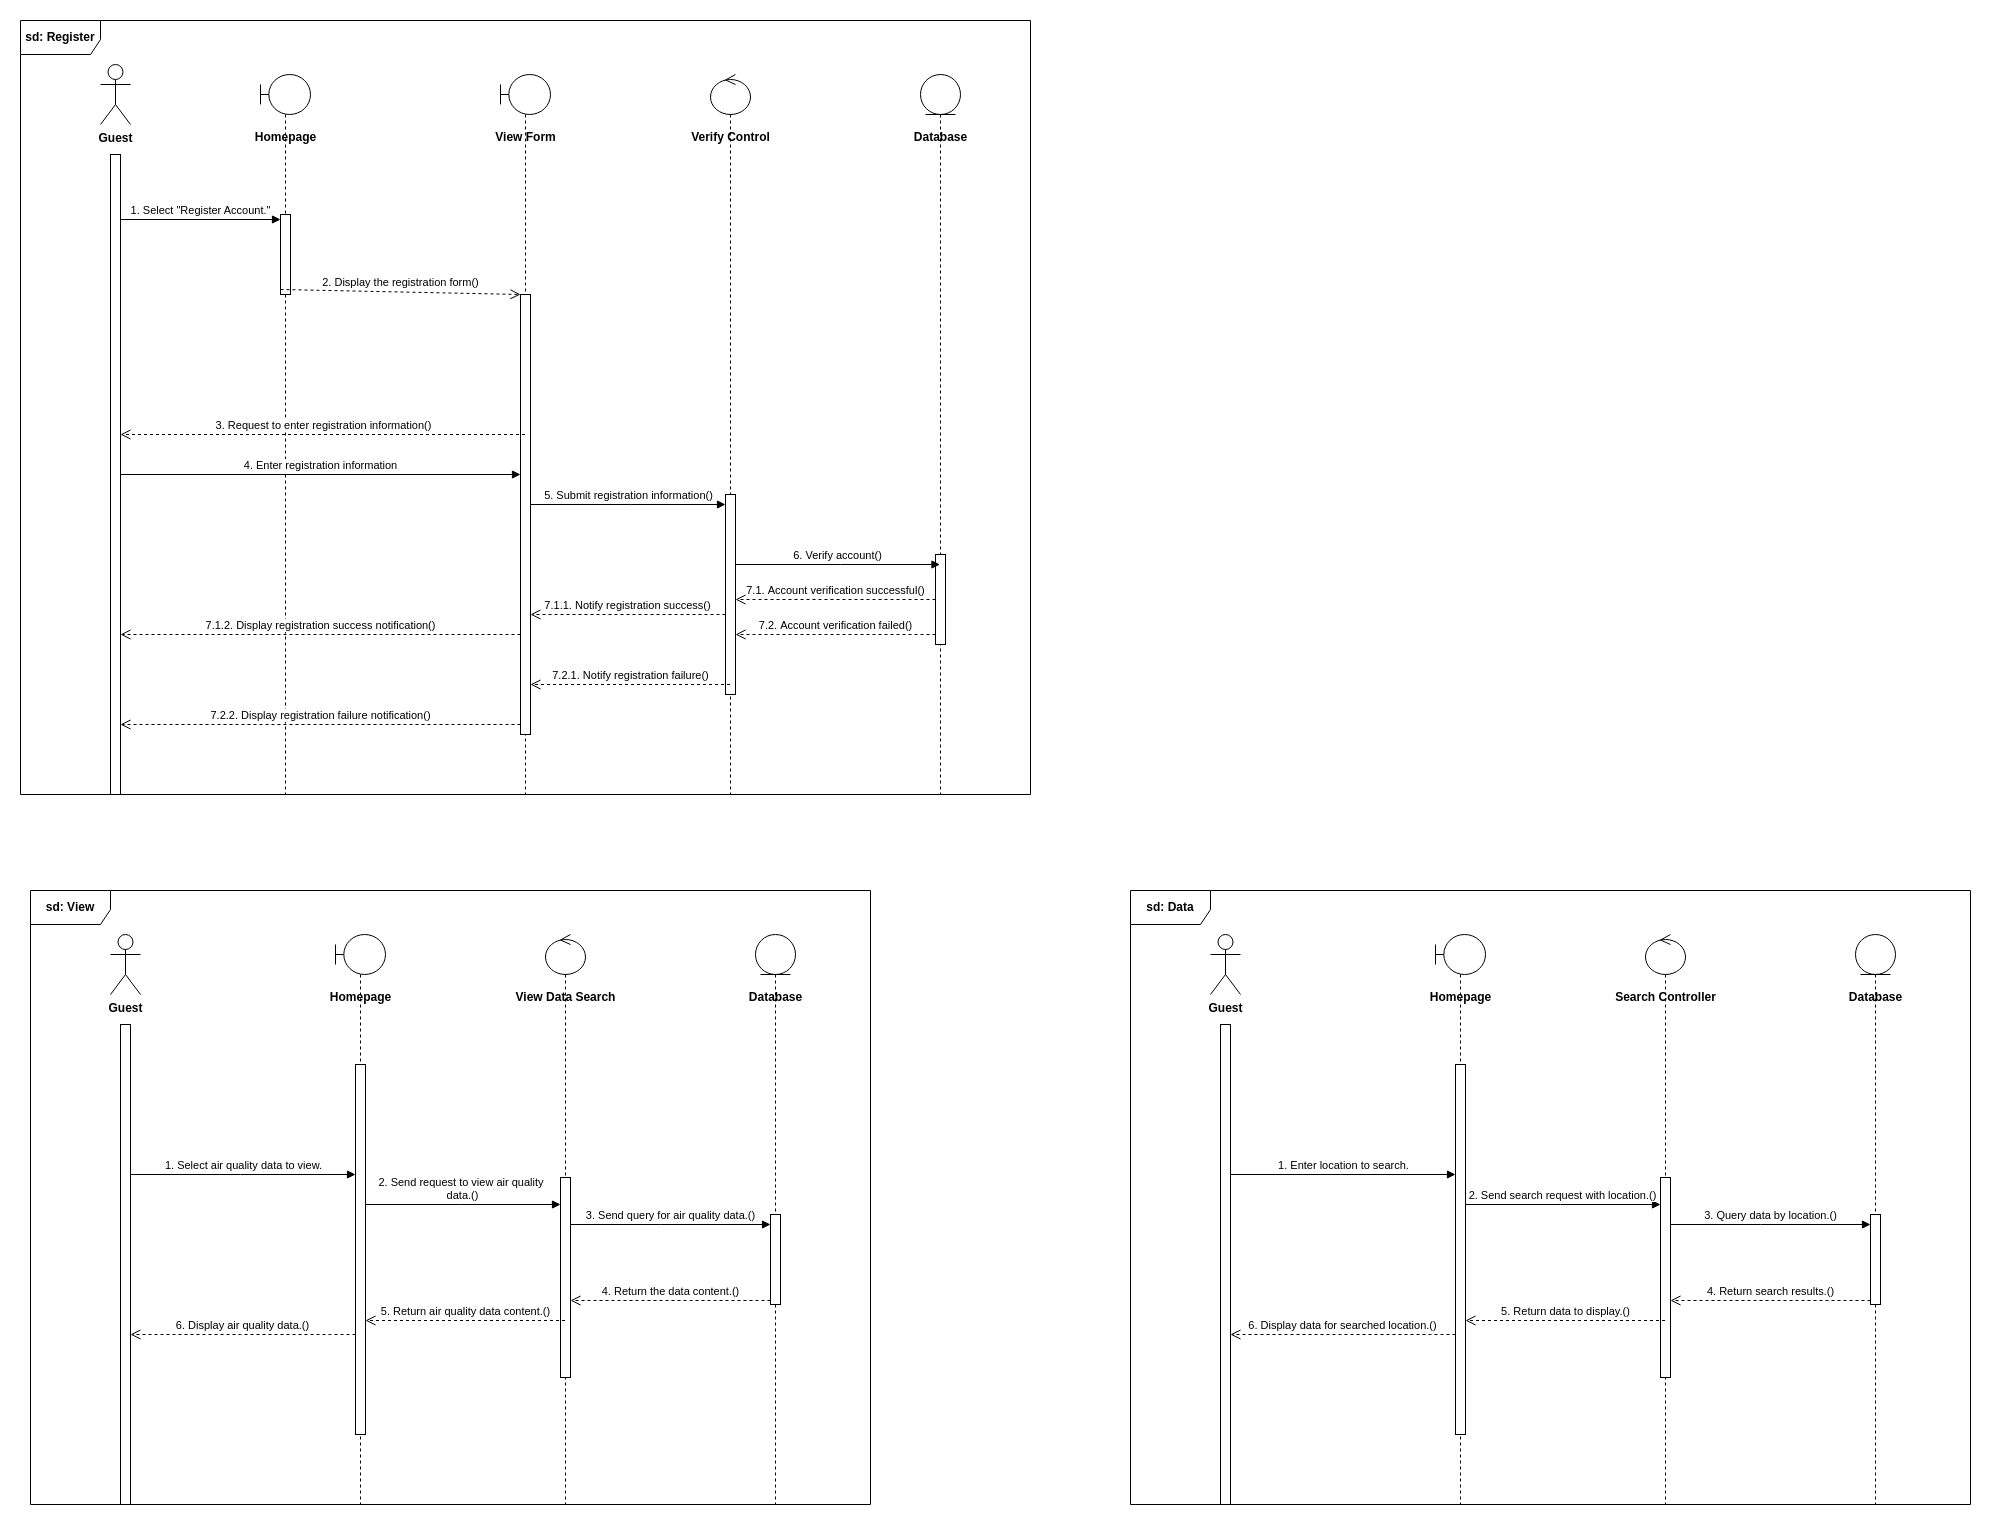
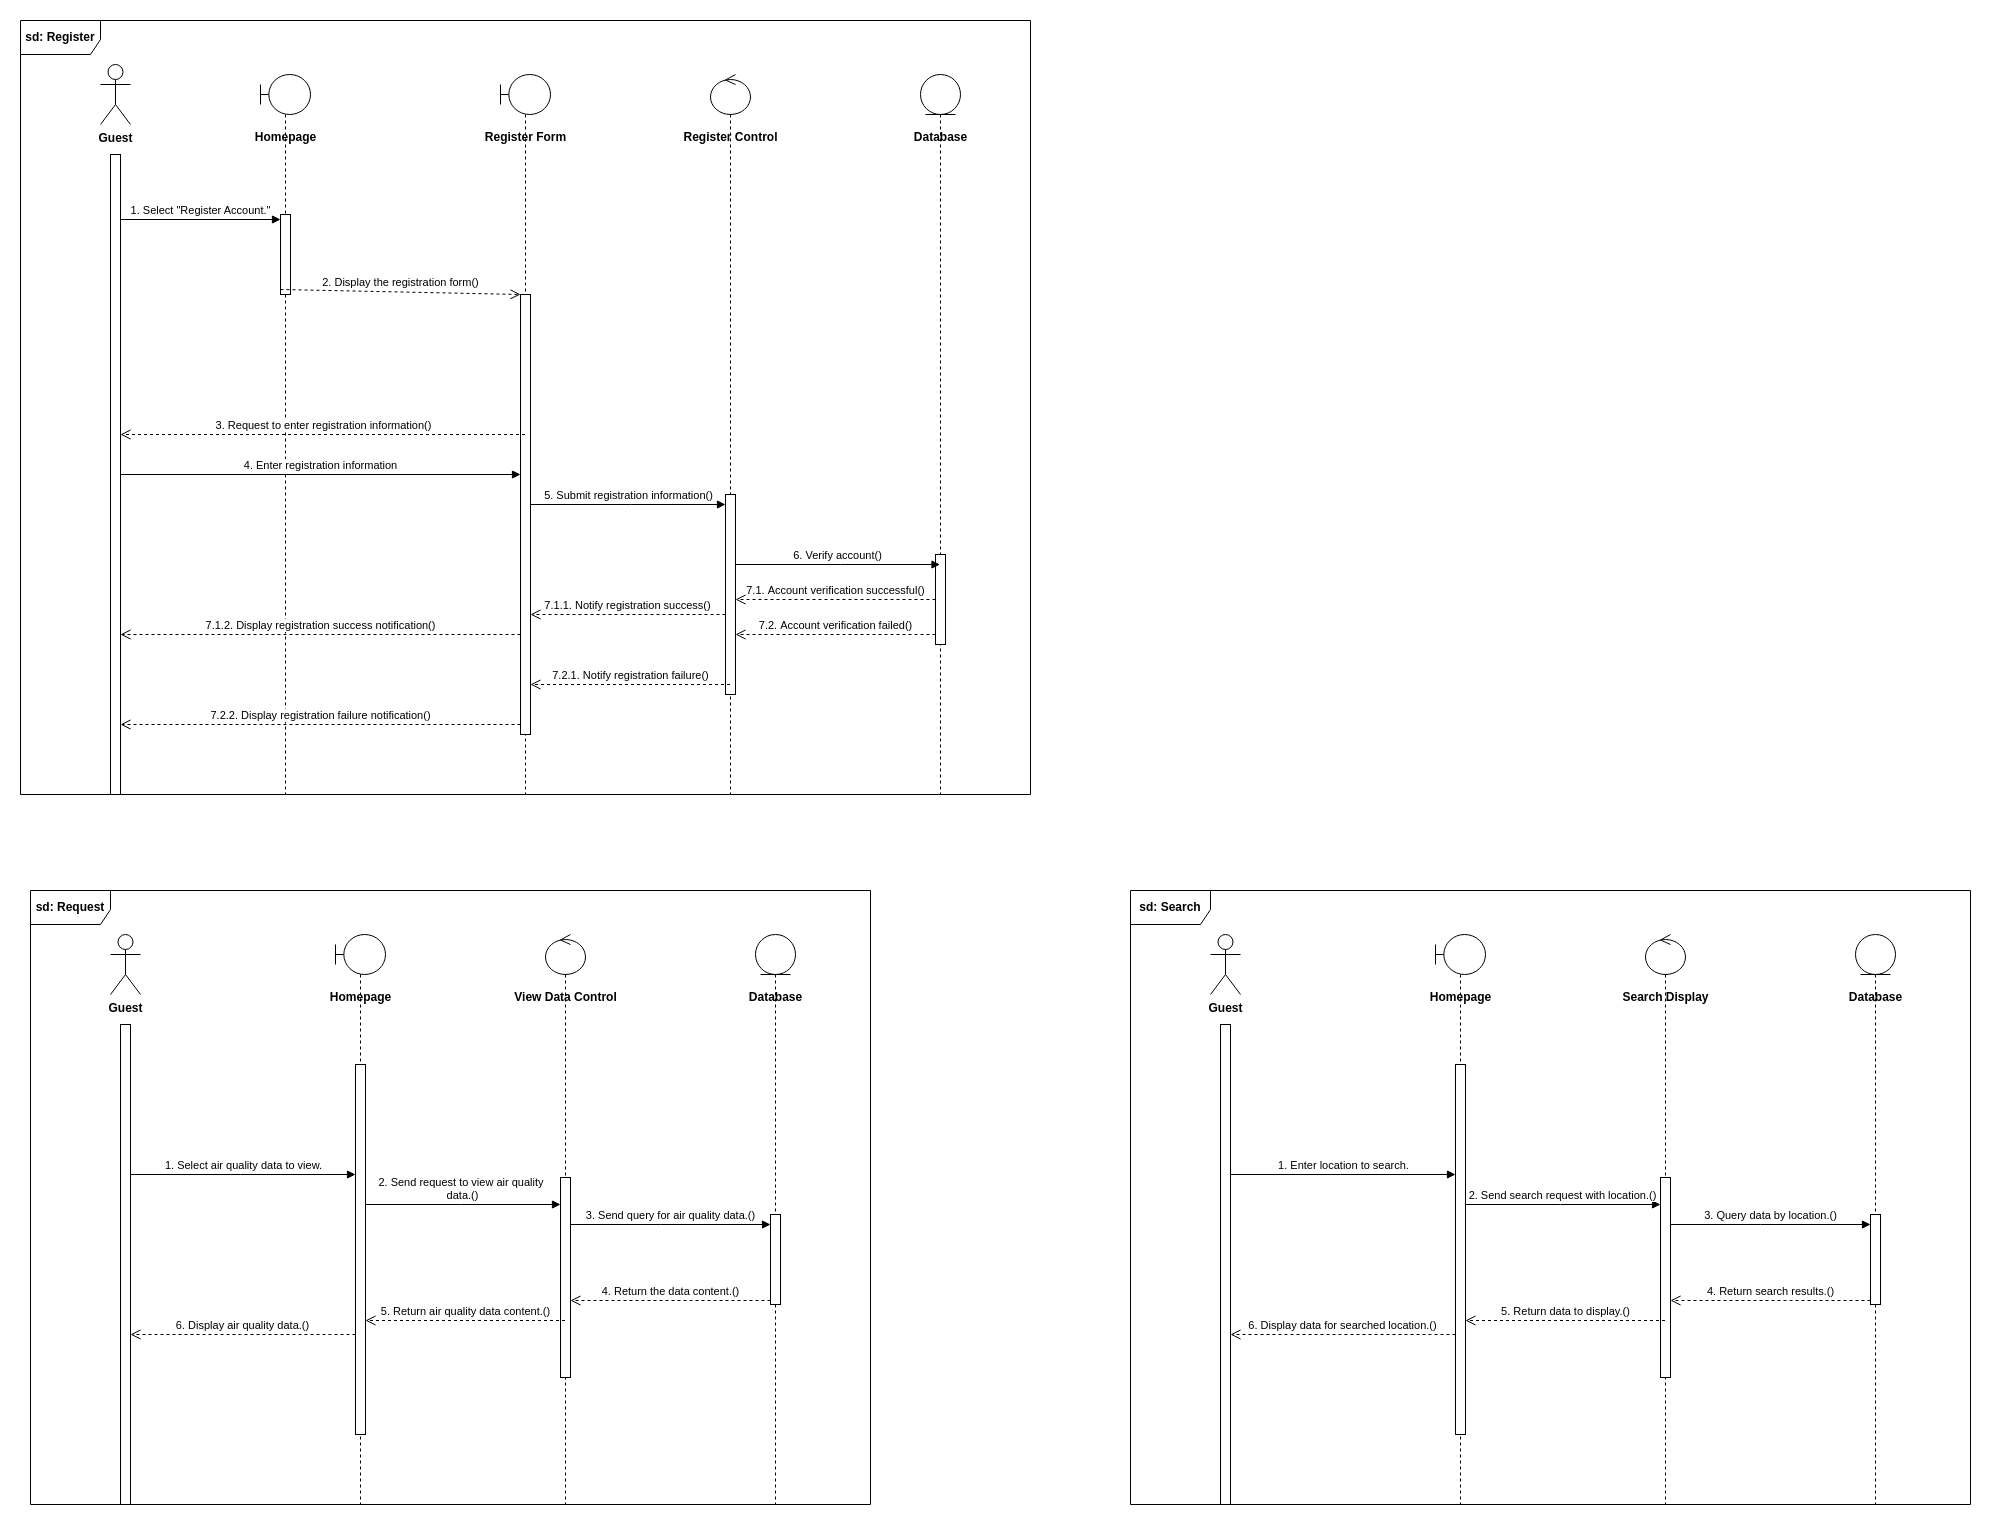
- <mxCell id="14" value="View Form" style="text;align=center;fontStyle=1;verticalAlign=middle;spacingLeft=3;spacingRight=3;strokeColor=none;rotatable=0;points=[[0,0.5],[1,0.5]];portConstraint=eastwest;html=1;" vertex="1" parent="1"><mxGeometry x="485" y="124" width="80" height="26" as="geometry" /></mxCell>
+ <mxCell id="14" value="Register Form" style="text;align=center;fontStyle=1;verticalAlign=middle;spacingLeft=3;spacingRight=3;strokeColor=none;rotatable=0;points=[[0,0.5],[1,0.5]];portConstraint=eastwest;html=1;" vertex="1" parent="1"><mxGeometry x="485" y="124" width="80" height="26" as="geometry" /></mxCell>
- <mxCell id="15" value="Verify Control" style="text;align=center;fontStyle=1;verticalAlign=middle;spacingLeft=3;spacingRight=3;strokeColor=none;rotatable=0;points=[[0,0.5],[1,0.5]];portConstraint=eastwest;html=1;" vertex="1" parent="1"><mxGeometry x="690" y="124" width="80" height="26" as="geometry" /></mxCell>
+ <mxCell id="15" value="Register Control" style="text;align=center;fontStyle=1;verticalAlign=middle;spacingLeft=3;spacingRight=3;strokeColor=none;rotatable=0;points=[[0,0.5],[1,0.5]];portConstraint=eastwest;html=1;" vertex="1" parent="1"><mxGeometry x="690" y="124" width="80" height="26" as="geometry" /></mxCell>
- <mxCell id="29" value="&lt;b&gt;sd: View&lt;/b&gt;" style="shape=umlFrame;whiteSpace=wrap;html=1;pointerEvents=0;width=80;height=34;" vertex="1" parent="1"><mxGeometry x="30" y="890" width="840" height="614" as="geometry" /></mxCell>
+ <mxCell id="29" value="&lt;b&gt;sd: Request&lt;/b&gt;" style="shape=umlFrame;whiteSpace=wrap;html=1;pointerEvents=0;width=80;height=34;" vertex="1" parent="1"><mxGeometry x="30" y="890" width="840" height="614" as="geometry" /></mxCell>
- <mxCell id="47" value="&lt;b&gt;sd: Data&lt;/b&gt;" style="shape=umlFrame;whiteSpace=wrap;html=1;pointerEvents=0;width=80;height=34;" vertex="1" parent="1"><mxGeometry x="1130" y="890" width="840" height="614" as="geometry" /></mxCell>
+ <mxCell id="47" value="&lt;b&gt;sd: Search&lt;/b&gt;" style="shape=umlFrame;whiteSpace=wrap;html=1;pointerEvents=0;width=80;height=34;" vertex="1" parent="1"><mxGeometry x="1130" y="890" width="840" height="614" as="geometry" /></mxCell>
- <mxCell id="39" value="View Data Search" style="text;align=center;fontStyle=1;verticalAlign=middle;spacingLeft=3;spacingRight=3;strokeColor=none;rotatable=0;points=[[0,0.5],[1,0.5]];portConstraint=eastwest;html=1;" vertex="1" parent="1"><mxGeometry x="525" y="984" width="80" height="26" as="geometry" /></mxCell>
+ <mxCell id="39" value="View Data Control" style="text;align=center;fontStyle=1;verticalAlign=middle;spacingLeft=3;spacingRight=3;strokeColor=none;rotatable=0;points=[[0,0.5],[1,0.5]];portConstraint=eastwest;html=1;" vertex="1" parent="1"><mxGeometry x="525" y="984" width="80" height="26" as="geometry" /></mxCell>
- <mxCell id="57" value="Search Controller" style="text;align=center;fontStyle=1;verticalAlign=middle;spacingLeft=3;spacingRight=3;strokeColor=none;rotatable=0;points=[[0,0.5],[1,0.5]];portConstraint=eastwest;html=1;" vertex="1" parent="1"><mxGeometry x="1625" y="984" width="80" height="26" as="geometry" /></mxCell>
+ <mxCell id="57" value="Search Display" style="text;align=center;fontStyle=1;verticalAlign=middle;spacingLeft=3;spacingRight=3;strokeColor=none;rotatable=0;points=[[0,0.5],[1,0.5]];portConstraint=eastwest;html=1;" vertex="1" parent="1"><mxGeometry x="1625" y="984" width="80" height="26" as="geometry" /></mxCell>
